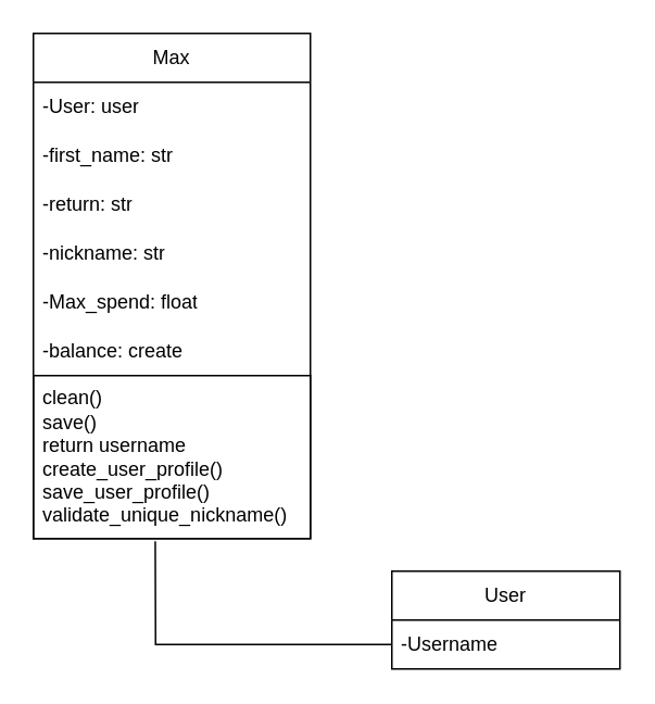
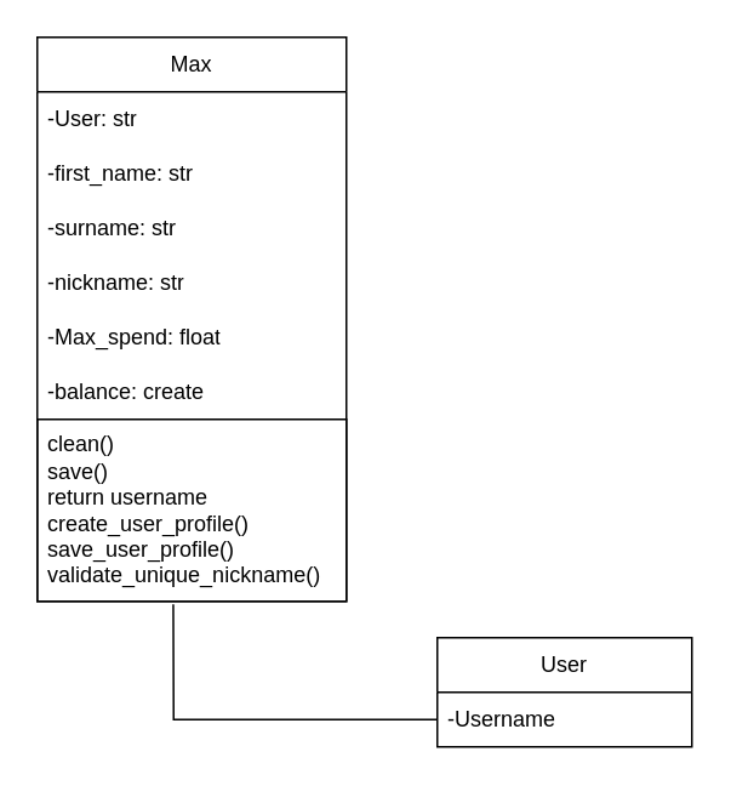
- <mxCell id="3" value="-User: user" style="text;strokeColor=none;fillColor=none;align=left;verticalAlign=middle;spacingLeft=4;spacingRight=4;overflow=hidden;points=[[0,0.5],[1,0.5]];portConstraint=eastwest;rotatable=0;whiteSpace=wrap;html=1;" vertex="1" parent="2"><mxGeometry y="30" width="170" height="30" as="geometry" /></mxCell>
+ <mxCell id="3" value="-User: str" style="text;strokeColor=none;fillColor=none;align=left;verticalAlign=middle;spacingLeft=4;spacingRight=4;overflow=hidden;points=[[0,0.5],[1,0.5]];portConstraint=eastwest;rotatable=0;whiteSpace=wrap;html=1;" vertex="1" parent="2"><mxGeometry y="30" width="170" height="30" as="geometry" /></mxCell>
- <mxCell id="5" value="-return: str" style="text;strokeColor=none;fillColor=none;align=left;verticalAlign=middle;spacingLeft=4;spacingRight=4;overflow=hidden;points=[[0,0.5],[1,0.5]];portConstraint=eastwest;rotatable=0;whiteSpace=wrap;html=1;" vertex="1" parent="2"><mxGeometry y="90" width="170" height="30" as="geometry" /></mxCell>
+ <mxCell id="5" value="-surname: str" style="text;strokeColor=none;fillColor=none;align=left;verticalAlign=middle;spacingLeft=4;spacingRight=4;overflow=hidden;points=[[0,0.5],[1,0.5]];portConstraint=eastwest;rotatable=0;whiteSpace=wrap;html=1;" vertex="1" parent="2"><mxGeometry y="90" width="170" height="30" as="geometry" /></mxCell>
